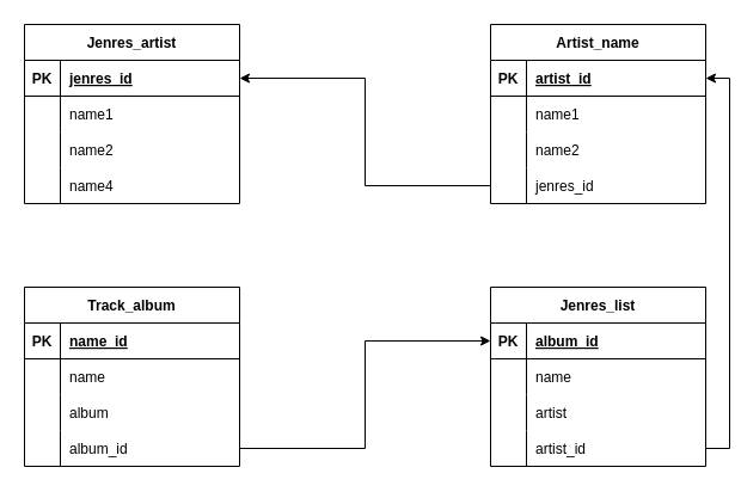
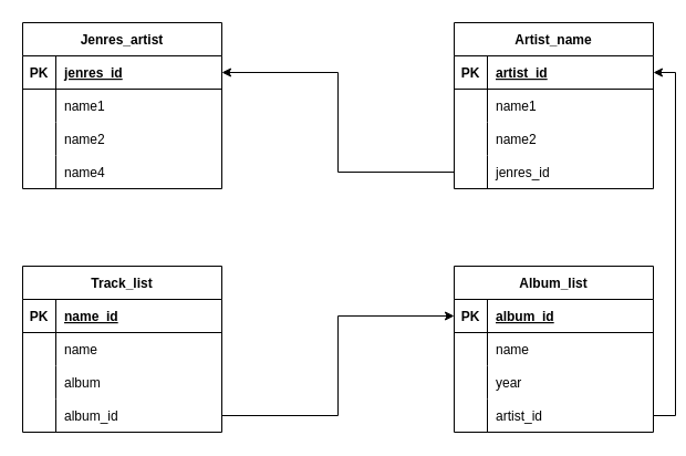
- <mxCell id="41" value="Track_album" style="shape=table;startSize=30;container=1;collapsible=1;childLayout=tableLayout;fixedRows=1;rowLines=0;fontStyle=1;align=center;resizeLast=1;" vertex="1" parent="1"><mxGeometry x="20" y="240" width="180" height="150" as="geometry" /></mxCell>
+ <mxCell id="41" value="Track_list" style="shape=table;startSize=30;container=1;collapsible=1;childLayout=tableLayout;fixedRows=1;rowLines=0;fontStyle=1;align=center;resizeLast=1;" vertex="1" parent="1"><mxGeometry x="20" y="240" width="180" height="150" as="geometry" /></mxCell>
- <mxCell id="28" value="Jenres_list" style="shape=table;startSize=30;container=1;collapsible=1;childLayout=tableLayout;fixedRows=1;rowLines=0;fontStyle=1;align=center;resizeLast=1;" vertex="1" parent="1"><mxGeometry x="410" y="240" width="180" height="150" as="geometry" /></mxCell>
+ <mxCell id="28" value="Album_list" style="shape=table;startSize=30;container=1;collapsible=1;childLayout=tableLayout;fixedRows=1;rowLines=0;fontStyle=1;align=center;resizeLast=1;" vertex="1" parent="1"><mxGeometry x="410" y="240" width="180" height="150" as="geometry" /></mxCell>
- <mxCell id="37" value="artist" style="shape=partialRectangle;connectable=0;fillColor=none;top=0;left=0;bottom=0;right=0;align=left;spacingLeft=6;overflow=hidden;" vertex="1" parent="35"><mxGeometry x="30" width="150" height="30" as="geometry"><mxRectangle width="150" height="30" as="alternateBounds" /></mxGeometry></mxCell>
+ <mxCell id="37" value="year" style="shape=partialRectangle;connectable=0;fillColor=none;top=0;left=0;bottom=0;right=0;align=left;spacingLeft=6;overflow=hidden;" vertex="1" parent="35"><mxGeometry x="30" width="150" height="30" as="geometry"><mxRectangle width="150" height="30" as="alternateBounds" /></mxGeometry></mxCell>
